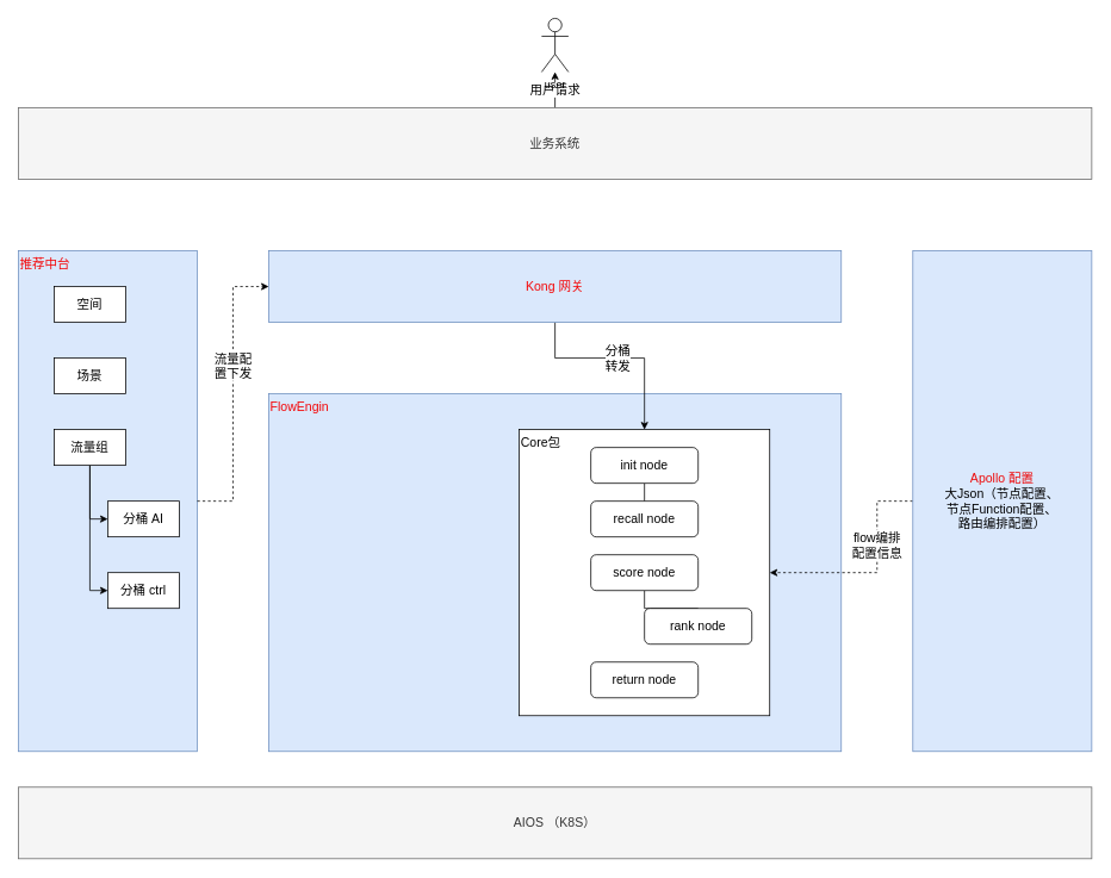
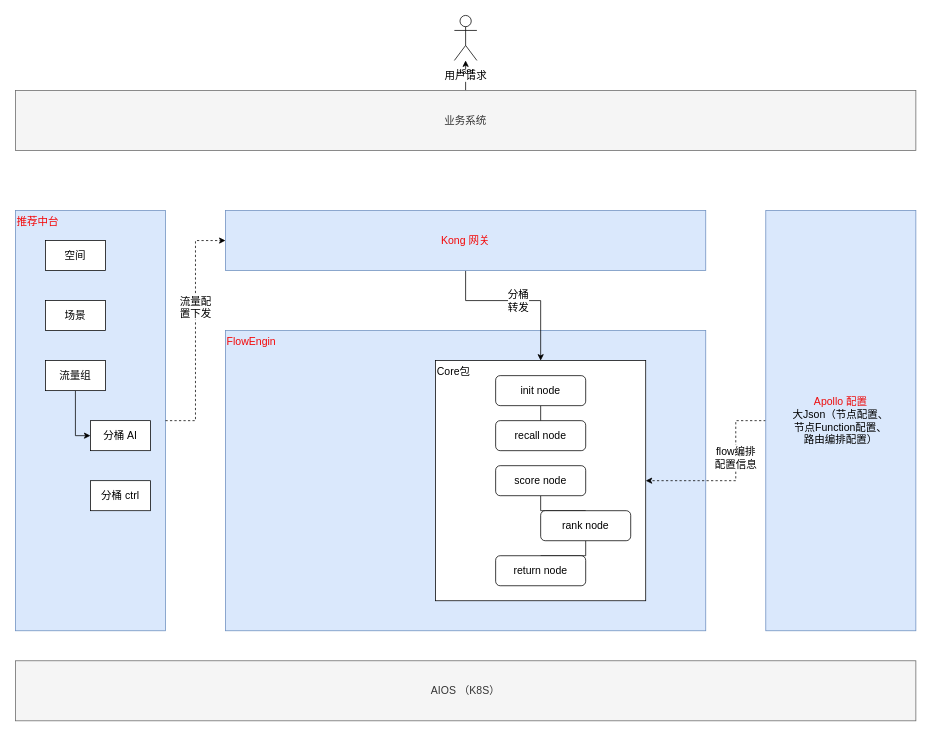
- <mxCell id="17" value="" style="edgeStyle=orthogonalEdgeStyle;rounded=0;orthogonalLoop=1;jettySize=auto;html=1;fontSize=14;" parent="1" source="20" target="22" edge="1"><mxGeometry relative="1" as="geometry"><Array as="points"><mxPoint x="100" y="660" /></Array></mxGeometry></mxCell>
+ <mxCell id="11" style="edgeStyle=orthogonalEdgeStyle;rounded=0;orthogonalLoop=1;jettySize=auto;html=1;exitX=0.5;exitY=1;exitDx=0;exitDy=0;entryX=0.5;entryY=0;entryDx=0;entryDy=0;endArrow=none;endFill=0;fontSize=14;" parent="1" source="12" target="13" edge="1"><mxGeometry relative="1" as="geometry" /></mxCell>
